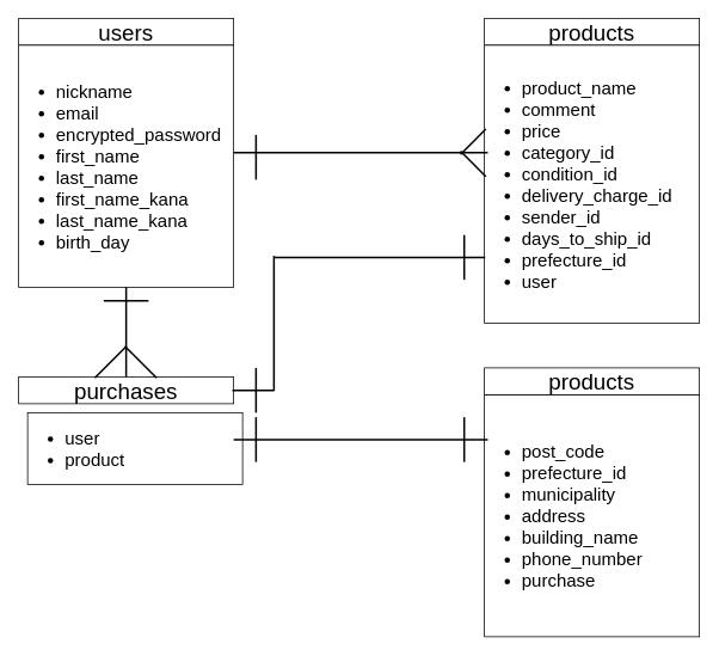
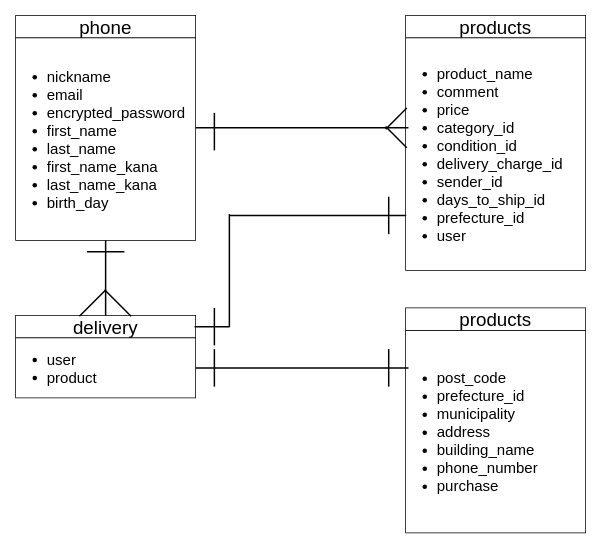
- <mxCell id="2" value="&lt;font style=&quot;font-size: 25px&quot;&gt;users&lt;/font&gt;" style="whiteSpace=wrap;html=1;" vertex="1" parent="1"><mxGeometry x="20" y="20" width="240" height="30" as="geometry" /></mxCell>
+ <mxCell id="2" value="&lt;font style=&quot;font-size: 25px&quot;&gt;phone&lt;/font&gt;" style="whiteSpace=wrap;html=1;" vertex="1" parent="1"><mxGeometry x="20" y="20" width="240" height="30" as="geometry" /></mxCell>
- <mxCell id="6" value="&lt;span style=&quot;font-size: 25px&quot;&gt;purchases&lt;/span&gt;" style="whiteSpace=wrap;html=1;" vertex="1" parent="1"><mxGeometry x="20" y="420" width="240" height="30" as="geometry" /></mxCell>
+ <mxCell id="6" value="&lt;span style=&quot;font-size: 25px&quot;&gt;delivery&lt;/span&gt;" style="whiteSpace=wrap;html=1;" vertex="1" parent="1"><mxGeometry x="20" y="420" width="240" height="30" as="geometry" /></mxCell>
- <mxCell id="7" value="&lt;ul style=&quot;font-size: 20px&quot;&gt;&lt;li&gt;user&lt;/li&gt;&lt;li&gt;product&lt;/li&gt;&lt;/ul&gt;" style="whiteSpace=wrap;html=1;fontSize=25;align=left;" vertex="1" parent="1"><mxGeometry x="30" y="460" width="240" height="80" as="geometry" /></mxCell>
+ <mxCell id="7" value="&lt;ul style=&quot;font-size: 20px&quot;&gt;&lt;li&gt;user&lt;/li&gt;&lt;li&gt;product&lt;/li&gt;&lt;/ul&gt;" style="whiteSpace=wrap;html=1;fontSize=25;align=left;" vertex="1" parent="1"><mxGeometry x="20" y="450" width="240" height="80" as="geometry" /></mxCell>
